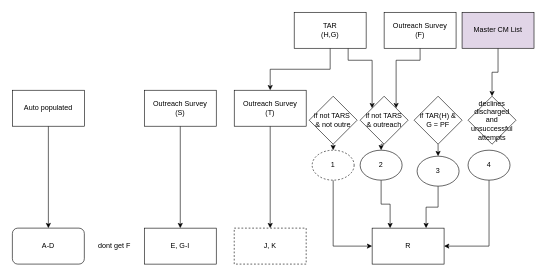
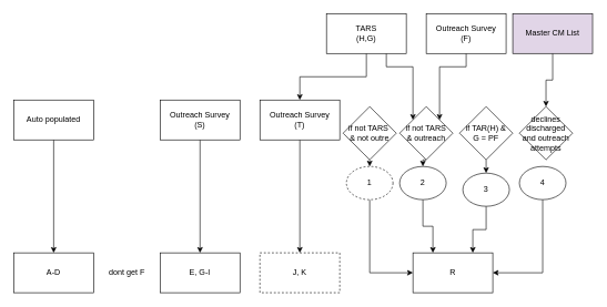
- <mxCell id="17" value="TAR&lt;br&gt;(H,G)" style="rounded=0;whiteSpace=wrap;html=1;" vertex="1" parent="1"><mxGeometry x="490" y="20" width="120" height="60" as="geometry" /></mxCell>
+ <mxCell id="17" value="TARS&lt;br&gt;(H,G)" style="rounded=0;whiteSpace=wrap;html=1;" vertex="1" parent="1"><mxGeometry x="490" y="20" width="120" height="60" as="geometry" /></mxCell>
- <mxCell id="34" value="declines discharged and unsuccessful attempts" style="rhombus;whiteSpace=wrap;html=1;" vertex="1" parent="1"><mxGeometry x="780" y="160" width="80" height="80" as="geometry" /></mxCell>
+ <mxCell id="34" value="declines discharged and outreach attempts" style="rhombus;whiteSpace=wrap;html=1;" vertex="1" parent="1"><mxGeometry x="780" y="160" width="80" height="80" as="geometry" /></mxCell>
- <mxCell id="2" value="A-D" style="whiteSpace=wrap;html=1;rounded=1;" vertex="1" parent="1"><mxGeometry x="20" y="380" width="120" height="60" as="geometry" /></mxCell>
+ <mxCell id="2" value="A-D" style="rounded=0;whiteSpace=wrap;html=1;" vertex="1" parent="1"><mxGeometry x="20" y="380" width="120" height="60" as="geometry" /></mxCell>
